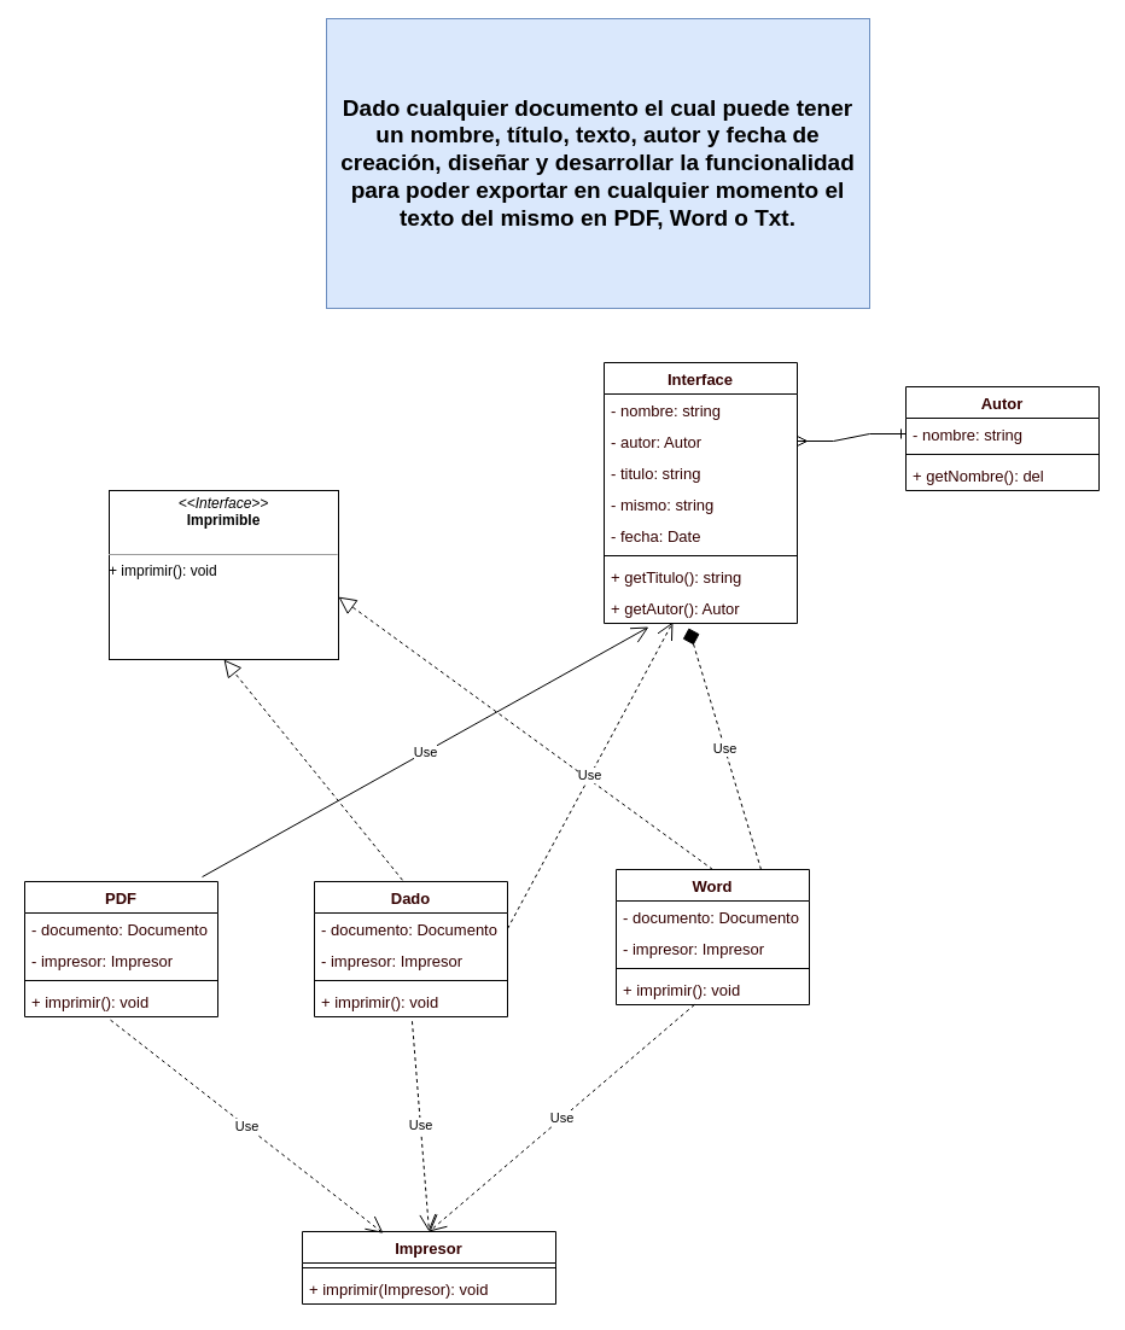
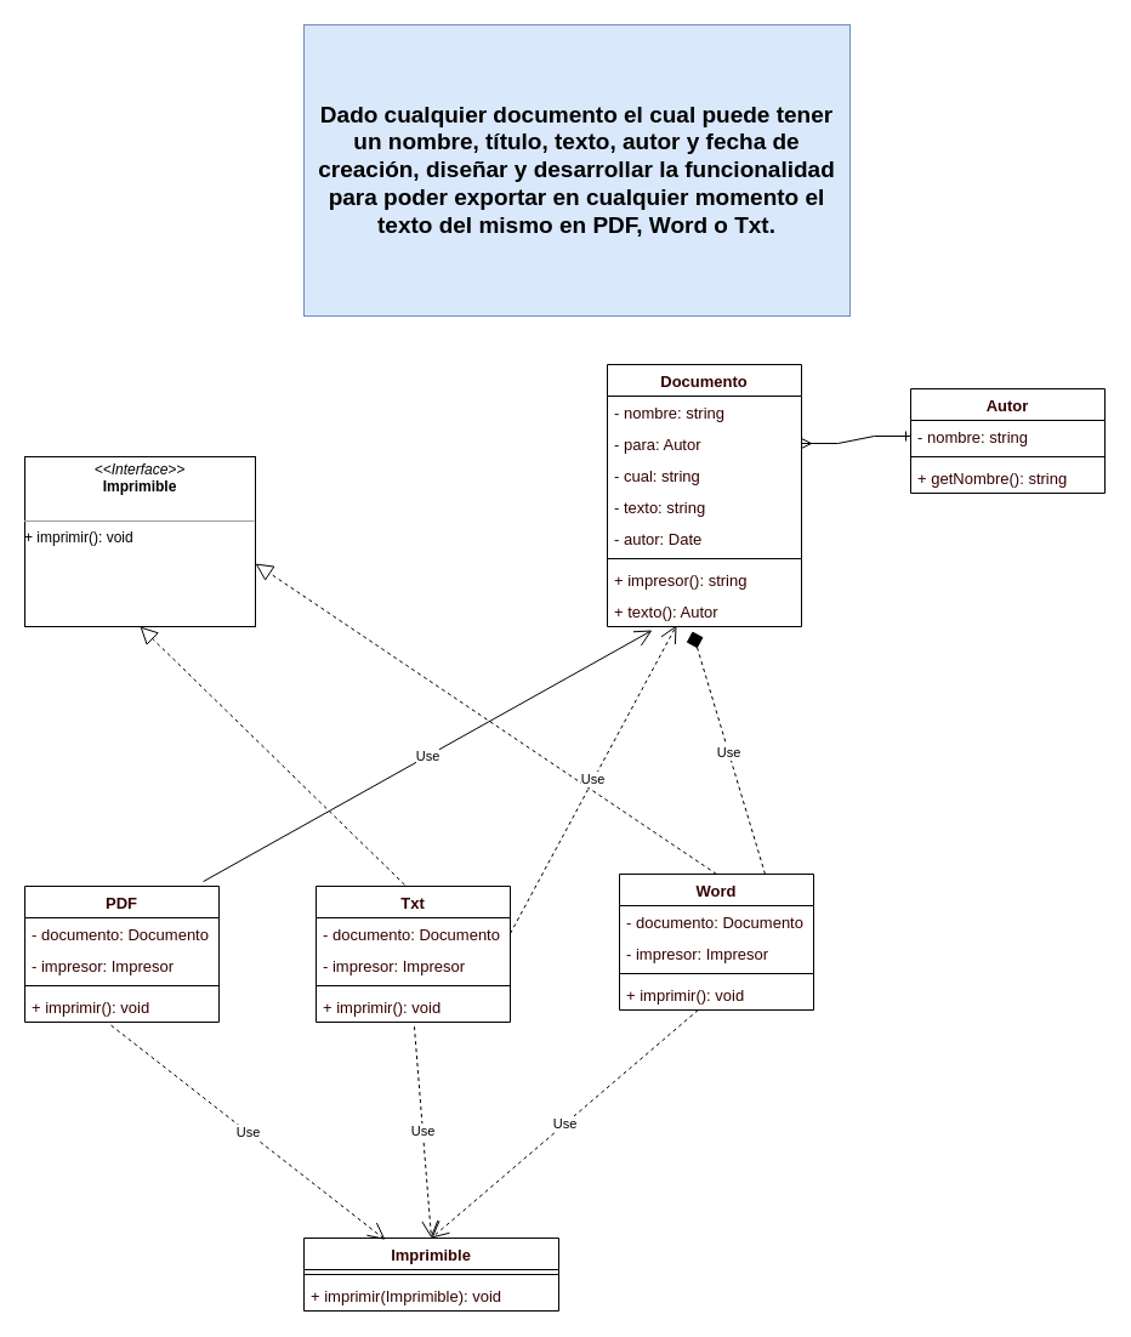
- <mxCell id="11" value="Dado cualquier documento el cual puede tener un nombre, título, texto, autor y fecha de creación, diseñar y desarrollar la funcionalidad para poder exportar en cualquier momento el texto del mismo en PDF, Word o Txt." style="text;html=1;strokeColor=#6c8ebf;fillColor=#dae8fc;align=center;verticalAlign=middle;whiteSpace=wrap;rounded=0;fontStyle=1;fontSize=19;" parent="1" vertex="1"><mxGeometry x="270" y="15" width="450" height="240" as="geometry" /></mxCell>
+ <mxCell id="11" value="Dado cualquier documento el cual puede tener un nombre, título, texto, autor y fecha de creación, diseñar y desarrollar la funcionalidad para poder exportar en cualquier momento el texto del mismo en PDF, Word o Txt." style="text;html=1;strokeColor=#6c8ebf;fillColor=#dae8fc;align=center;verticalAlign=middle;whiteSpace=wrap;rounded=0;fontStyle=1;fontSize=19;" parent="1" vertex="1"><mxGeometry x="250" y="20" width="450" height="240" as="geometry" /></mxCell>
- <mxCell id="2" value="Interface" style="swimlane;fontStyle=1;align=center;verticalAlign=top;childLayout=stackLayout;horizontal=1;startSize=26;horizontalStack=0;resizeParent=1;resizeParentMax=0;resizeLast=0;collapsible=1;marginBottom=0;fontSize=13;fontColor=#330000;" parent="1" vertex="1"><mxGeometry x="500" y="300" width="160" height="216" as="geometry" /></mxCell>
+ <mxCell id="2" value="Documento" style="swimlane;fontStyle=1;align=center;verticalAlign=top;childLayout=stackLayout;horizontal=1;startSize=26;horizontalStack=0;resizeParent=1;resizeParentMax=0;resizeLast=0;collapsible=1;marginBottom=0;fontSize=13;fontColor=#330000;" parent="1" vertex="1"><mxGeometry x="500" y="300" width="160" height="216" as="geometry" /></mxCell>
- <mxCell id="4" value="- autor: Autor" style="text;strokeColor=none;fillColor=none;align=left;verticalAlign=top;spacingLeft=4;spacingRight=4;overflow=hidden;rotatable=0;points=[[0,0.5],[1,0.5]];portConstraint=eastwest;fontSize=13;fontColor=#330000;" parent="2" vertex="1"><mxGeometry y="52" width="160" height="26" as="geometry" /></mxCell>
+ <mxCell id="4" value="- para: Autor" style="text;strokeColor=none;fillColor=none;align=left;verticalAlign=top;spacingLeft=4;spacingRight=4;overflow=hidden;rotatable=0;points=[[0,0.5],[1,0.5]];portConstraint=eastwest;fontSize=13;fontColor=#330000;" parent="2" vertex="1"><mxGeometry y="52" width="160" height="26" as="geometry" /></mxCell>
- <mxCell id="5" value="- titulo: string" style="text;strokeColor=none;fillColor=none;align=left;verticalAlign=top;spacingLeft=4;spacingRight=4;overflow=hidden;rotatable=0;points=[[0,0.5],[1,0.5]];portConstraint=eastwest;fontSize=13;fontColor=#330000;" parent="2" vertex="1"><mxGeometry y="78" width="160" height="26" as="geometry" /></mxCell>
+ <mxCell id="5" value="- cual: string" style="text;strokeColor=none;fillColor=none;align=left;verticalAlign=top;spacingLeft=4;spacingRight=4;overflow=hidden;rotatable=0;points=[[0,0.5],[1,0.5]];portConstraint=eastwest;fontSize=13;fontColor=#330000;" parent="2" vertex="1"><mxGeometry y="78" width="160" height="26" as="geometry" /></mxCell>
- <mxCell id="15" value="+ getNombre(): del" style="text;strokeColor=none;fillColor=none;align=left;verticalAlign=top;spacingLeft=4;spacingRight=4;overflow=hidden;rotatable=0;points=[[0,0.5],[1,0.5]];portConstraint=eastwest;fontSize=13;fontColor=#330000;" parent="12" vertex="1"><mxGeometry y="60" width="160" height="26" as="geometry" /></mxCell>
+ <mxCell id="15" value="+ getNombre(): string" style="text;strokeColor=none;fillColor=none;align=left;verticalAlign=top;spacingLeft=4;spacingRight=4;overflow=hidden;rotatable=0;points=[[0,0.5],[1,0.5]];portConstraint=eastwest;fontSize=13;fontColor=#330000;" parent="12" vertex="1"><mxGeometry y="60" width="160" height="26" as="geometry" /></mxCell>
- <mxCell id="6" value="- mismo: string" style="text;strokeColor=none;fillColor=none;align=left;verticalAlign=top;spacingLeft=4;spacingRight=4;overflow=hidden;rotatable=0;points=[[0,0.5],[1,0.5]];portConstraint=eastwest;fontSize=13;fontColor=#330000;" parent="2" vertex="1"><mxGeometry y="104" width="160" height="26" as="geometry" /></mxCell>
+ <mxCell id="6" value="- texto: string" style="text;strokeColor=none;fillColor=none;align=left;verticalAlign=top;spacingLeft=4;spacingRight=4;overflow=hidden;rotatable=0;points=[[0,0.5],[1,0.5]];portConstraint=eastwest;fontSize=13;fontColor=#330000;" parent="2" vertex="1"><mxGeometry y="104" width="160" height="26" as="geometry" /></mxCell>
- <mxCell id="7" value="- fecha: Date" style="text;strokeColor=none;fillColor=none;align=left;verticalAlign=top;spacingLeft=4;spacingRight=4;overflow=hidden;rotatable=0;points=[[0,0.5],[1,0.5]];portConstraint=eastwest;fontSize=13;fontColor=#330000;" parent="2" vertex="1"><mxGeometry y="130" width="160" height="26" as="geometry" /></mxCell>
+ <mxCell id="7" value="- autor: Date" style="text;strokeColor=none;fillColor=none;align=left;verticalAlign=top;spacingLeft=4;spacingRight=4;overflow=hidden;rotatable=0;points=[[0,0.5],[1,0.5]];portConstraint=eastwest;fontSize=13;fontColor=#330000;" parent="2" vertex="1"><mxGeometry y="130" width="160" height="26" as="geometry" /></mxCell>
- <mxCell id="35" value="&lt;p style=&quot;margin:0px;margin-top:4px;text-align:center;&quot;&gt;&lt;i&gt;&amp;lt;&amp;lt;Interface&amp;gt;&amp;gt;&lt;/i&gt;&lt;br&gt;&lt;b&gt;Imprimible&lt;/b&gt;&lt;/p&gt;&lt;br&gt;&lt;hr size=&quot;1&quot;&gt;+ imprimir(): void" style="verticalAlign=top;align=left;overflow=fill;fontSize=12;fontFamily=Helvetica;html=1;whiteSpace=wrap;" parent="1" vertex="1"><mxGeometry x="90" y="406" width="190" height="140" as="geometry" /></mxCell>
+ <mxCell id="35" value="&lt;p style=&quot;margin:0px;margin-top:4px;text-align:center;&quot;&gt;&lt;i&gt;&amp;lt;&amp;lt;Interface&amp;gt;&amp;gt;&lt;/i&gt;&lt;br&gt;&lt;b&gt;Imprimible&lt;/b&gt;&lt;/p&gt;&lt;br&gt;&lt;hr size=&quot;1&quot;&gt;+ imprimir(): void" style="verticalAlign=top;align=left;overflow=fill;fontSize=12;fontFamily=Helvetica;html=1;whiteSpace=wrap;" parent="1" vertex="1"><mxGeometry x="20" y="376" width="190" height="140" as="geometry" /></mxCell>
- <mxCell id="9" value="+ getTitulo(): string" style="text;strokeColor=none;fillColor=none;align=left;verticalAlign=top;spacingLeft=4;spacingRight=4;overflow=hidden;rotatable=0;points=[[0,0.5],[1,0.5]];portConstraint=eastwest;fontSize=13;fontColor=#330000;" parent="2" vertex="1"><mxGeometry y="164" width="160" height="26" as="geometry" /></mxCell>
+ <mxCell id="9" value="+ impresor(): string" style="text;strokeColor=none;fillColor=none;align=left;verticalAlign=top;spacingLeft=4;spacingRight=4;overflow=hidden;rotatable=0;points=[[0,0.5],[1,0.5]];portConstraint=eastwest;fontSize=13;fontColor=#330000;" parent="2" vertex="1"><mxGeometry y="164" width="160" height="26" as="geometry" /></mxCell>
- <mxCell id="10" value="+ getAutor(): Autor" style="text;strokeColor=none;fillColor=none;align=left;verticalAlign=top;spacingLeft=4;spacingRight=4;overflow=hidden;rotatable=0;points=[[0,0.5],[1,0.5]];portConstraint=eastwest;fontSize=13;fontColor=#330000;" parent="2" vertex="1"><mxGeometry y="190" width="160" height="26" as="geometry" /></mxCell>
+ <mxCell id="10" value="+ texto(): Autor" style="text;strokeColor=none;fillColor=none;align=left;verticalAlign=top;spacingLeft=4;spacingRight=4;overflow=hidden;rotatable=0;points=[[0,0.5],[1,0.5]];portConstraint=eastwest;fontSize=13;fontColor=#330000;" parent="2" vertex="1"><mxGeometry y="190" width="160" height="26" as="geometry" /></mxCell>
- <mxCell id="25" value="Dado" style="swimlane;fontStyle=1;align=center;verticalAlign=top;childLayout=stackLayout;horizontal=1;startSize=26;horizontalStack=0;resizeParent=1;resizeParentMax=0;resizeLast=0;collapsible=1;marginBottom=0;fontSize=13;fontColor=#330000;" parent="1" vertex="1"><mxGeometry x="260" y="730" width="160" height="112" as="geometry" /></mxCell>
+ <mxCell id="25" value="Txt" style="swimlane;fontStyle=1;align=center;verticalAlign=top;childLayout=stackLayout;horizontal=1;startSize=26;horizontalStack=0;resizeParent=1;resizeParentMax=0;resizeLast=0;collapsible=1;marginBottom=0;fontSize=13;fontColor=#330000;" parent="1" vertex="1"><mxGeometry x="260" y="730" width="160" height="112" as="geometry" /></mxCell>
- <mxCell id="17" value="Impresor" style="swimlane;fontStyle=1;align=center;verticalAlign=top;childLayout=stackLayout;horizontal=1;startSize=26;horizontalStack=0;resizeParent=1;resizeParentMax=0;resizeLast=0;collapsible=1;marginBottom=0;fontSize=13;fontColor=#330000;" parent="1" vertex="1"><mxGeometry x="250" y="1020" width="210" height="60" as="geometry" /></mxCell>
+ <mxCell id="17" value="Imprimible" style="swimlane;fontStyle=1;align=center;verticalAlign=top;childLayout=stackLayout;horizontal=1;startSize=26;horizontalStack=0;resizeParent=1;resizeParentMax=0;resizeLast=0;collapsible=1;marginBottom=0;fontSize=13;fontColor=#330000;" parent="1" vertex="1"><mxGeometry x="250" y="1020" width="210" height="60" as="geometry" /></mxCell>
- <mxCell id="19" value="+ imprimir(Impresor): void" style="text;strokeColor=none;fillColor=none;align=left;verticalAlign=top;spacingLeft=4;spacingRight=4;overflow=hidden;rotatable=0;points=[[0,0.5],[1,0.5]];portConstraint=eastwest;fontSize=13;fontColor=#330000;" parent="17" vertex="1"><mxGeometry y="34" width="210" height="26" as="geometry" /></mxCell>
+ <mxCell id="19" value="+ imprimir(Imprimible): void" style="text;strokeColor=none;fillColor=none;align=left;verticalAlign=top;spacingLeft=4;spacingRight=4;overflow=hidden;rotatable=0;points=[[0,0.5],[1,0.5]];portConstraint=eastwest;fontSize=13;fontColor=#330000;" parent="17" vertex="1"><mxGeometry y="34" width="210" height="26" as="geometry" /></mxCell>
